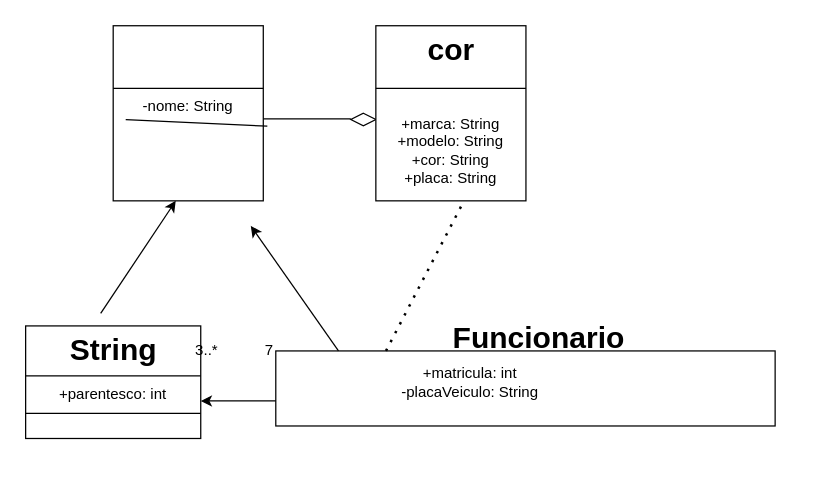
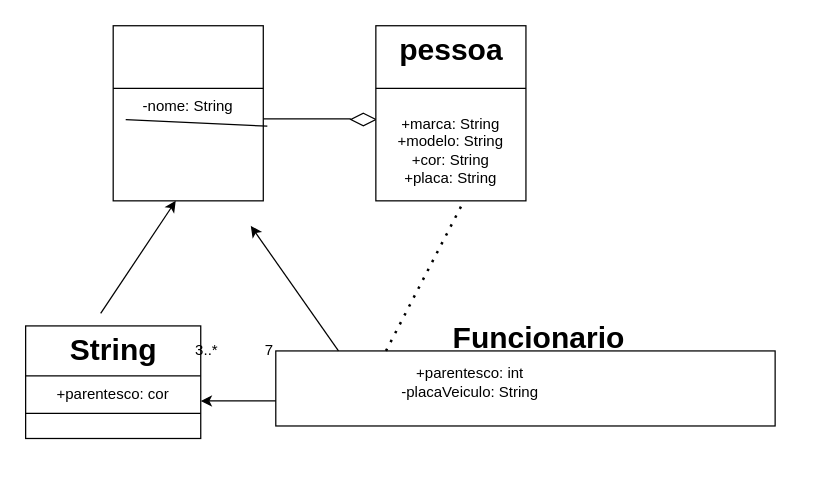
- <mxCell id="17" value="cor" style="text;strokeColor=none;fillColor=none;html=1;fontSize=24;fontStyle=1;verticalAlign=middle;align=center;" vertex="1" parent="15"><mxGeometry x="10" width="100" height="40" as="geometry" /></mxCell>
+ <mxCell id="17" value="pessoa" style="text;strokeColor=none;fillColor=none;html=1;fontSize=24;fontStyle=1;verticalAlign=middle;align=center;" vertex="1" parent="15"><mxGeometry x="10" width="100" height="40" as="geometry" /></mxCell>
- <mxCell id="23" value="+matricula: int&lt;br&gt;-placaVeiculo: String&lt;br&gt;" style="text;html=1;strokeColor=none;fillColor=none;align=center;verticalAlign=middle;whiteSpace=wrap;rounded=0;fontFamily=Helvetica;fontSize=12;fontColor=default;" vertex="1" parent="7"><mxGeometry x="160.77" y="260" width="269.23" height="50" as="geometry" /></mxCell>
+ <mxCell id="23" value="+parentesco: int&lt;br&gt;-placaVeiculo: String&lt;br&gt;" style="text;html=1;strokeColor=none;fillColor=none;align=center;verticalAlign=middle;whiteSpace=wrap;rounded=0;fontFamily=Helvetica;fontSize=12;fontColor=default;" vertex="1" parent="7"><mxGeometry x="160.77" y="260" width="269.23" height="50" as="geometry" /></mxCell>
- <mxCell id="4" value="+parentesco: int" style="text;html=1;strokeColor=none;fillColor=none;align=center;verticalAlign=middle;whiteSpace=wrap;rounded=0;" vertex="1" parent="1"><mxGeometry x="20" y="300" width="140" height="30" as="geometry" /></mxCell>
+ <mxCell id="4" value="+parentesco: cor" style="text;html=1;strokeColor=none;fillColor=none;align=center;verticalAlign=middle;whiteSpace=wrap;rounded=0;" vertex="1" parent="1"><mxGeometry x="20" y="300" width="140" height="30" as="geometry" /></mxCell>
